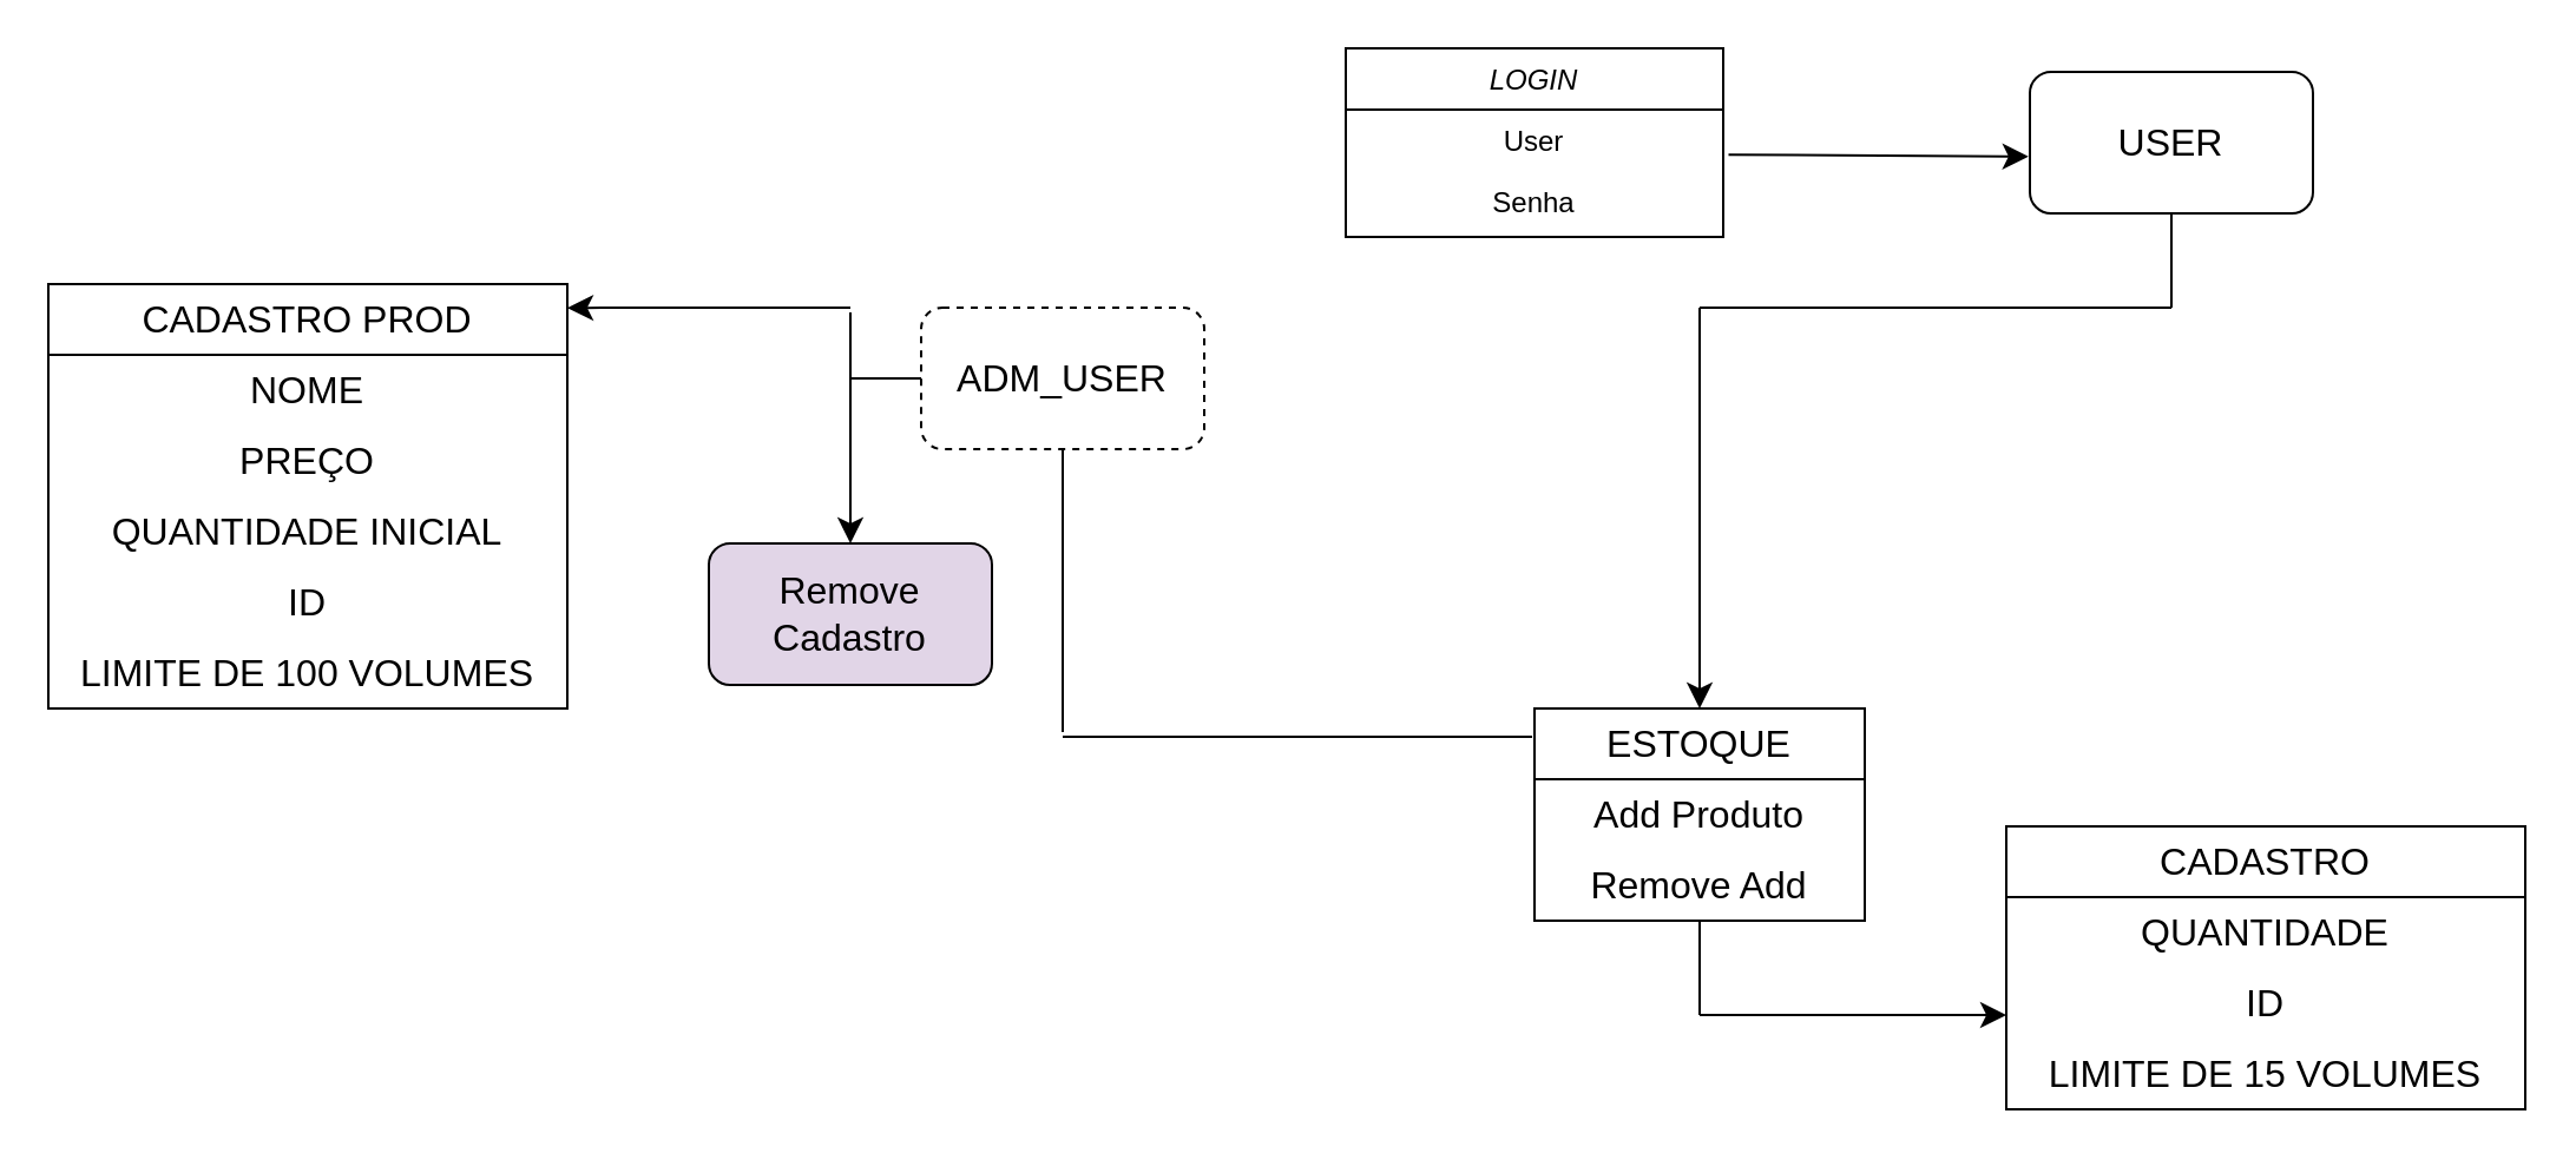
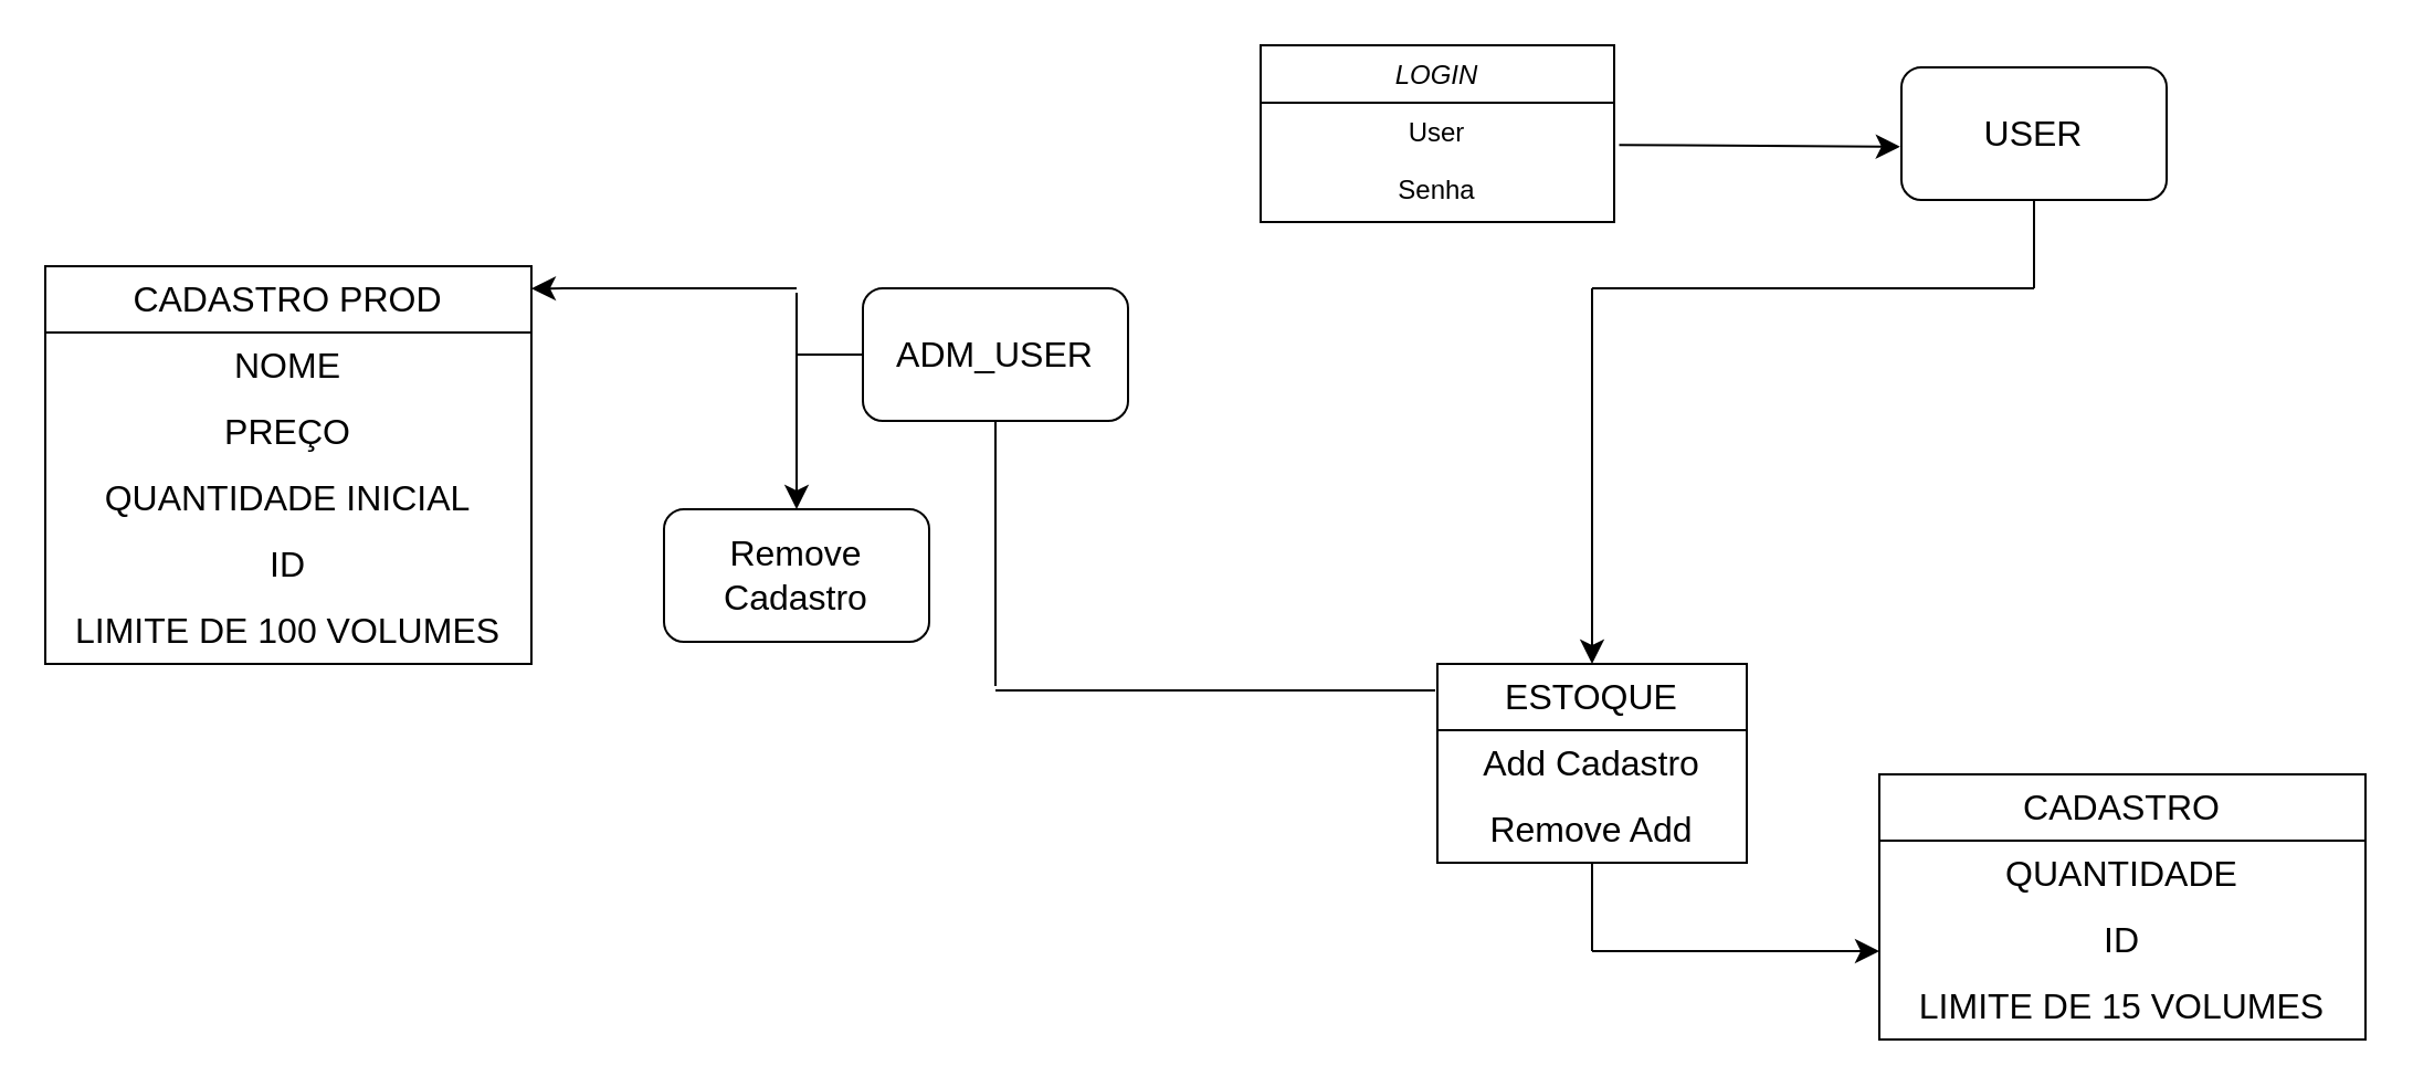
- <mxCell id="29" value="ADM_USER" style="rounded=1;whiteSpace=wrap;html=1;fontSize=16;dashed=1;" vertex="1" parent="1"><mxGeometry x="390" y="130" width="120" height="60" as="geometry" /></mxCell>
+ <mxCell id="29" value="ADM_USER" style="rounded=1;whiteSpace=wrap;html=1;fontSize=16;" vertex="1" parent="1"><mxGeometry x="390" y="130" width="120" height="60" as="geometry" /></mxCell>
- <mxCell id="26" value="Remove Cadastro&lt;br&gt;" style="rounded=1;whiteSpace=wrap;html=1;fontSize=16;fillColor=#e1d5e7;" vertex="1" parent="1"><mxGeometry x="300" y="230" width="120" height="60" as="geometry" /></mxCell>
+ <mxCell id="26" value="Remove Cadastro&lt;br&gt;" style="rounded=1;whiteSpace=wrap;html=1;fontSize=16;" vertex="1" parent="1"><mxGeometry x="300" y="230" width="120" height="60" as="geometry" /></mxCell>
- <mxCell id="9" value="Add Produto" style="text;html=1;strokeColor=none;fillColor=none;align=center;verticalAlign=middle;whiteSpace=wrap;rounded=0;fontSize=16;" vertex="1" parent="8"><mxGeometry y="30" width="140" height="30" as="geometry" /></mxCell>
+ <mxCell id="9" value="Add Cadastro" style="text;html=1;strokeColor=none;fillColor=none;align=center;verticalAlign=middle;whiteSpace=wrap;rounded=0;fontSize=16;" vertex="1" parent="8"><mxGeometry y="30" width="140" height="30" as="geometry" /></mxCell>
